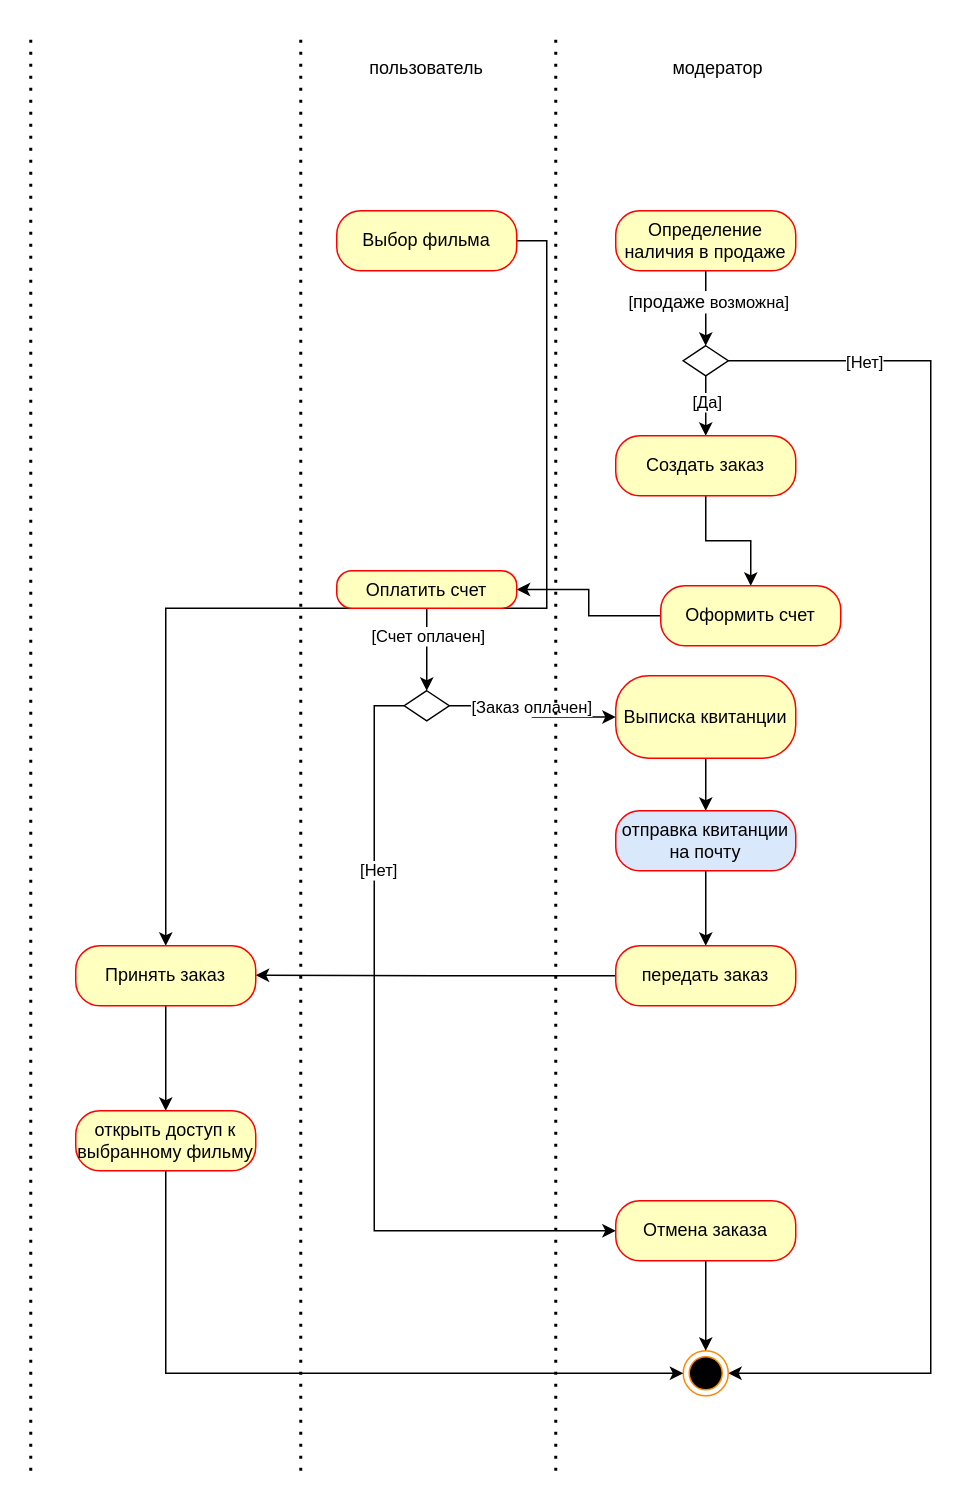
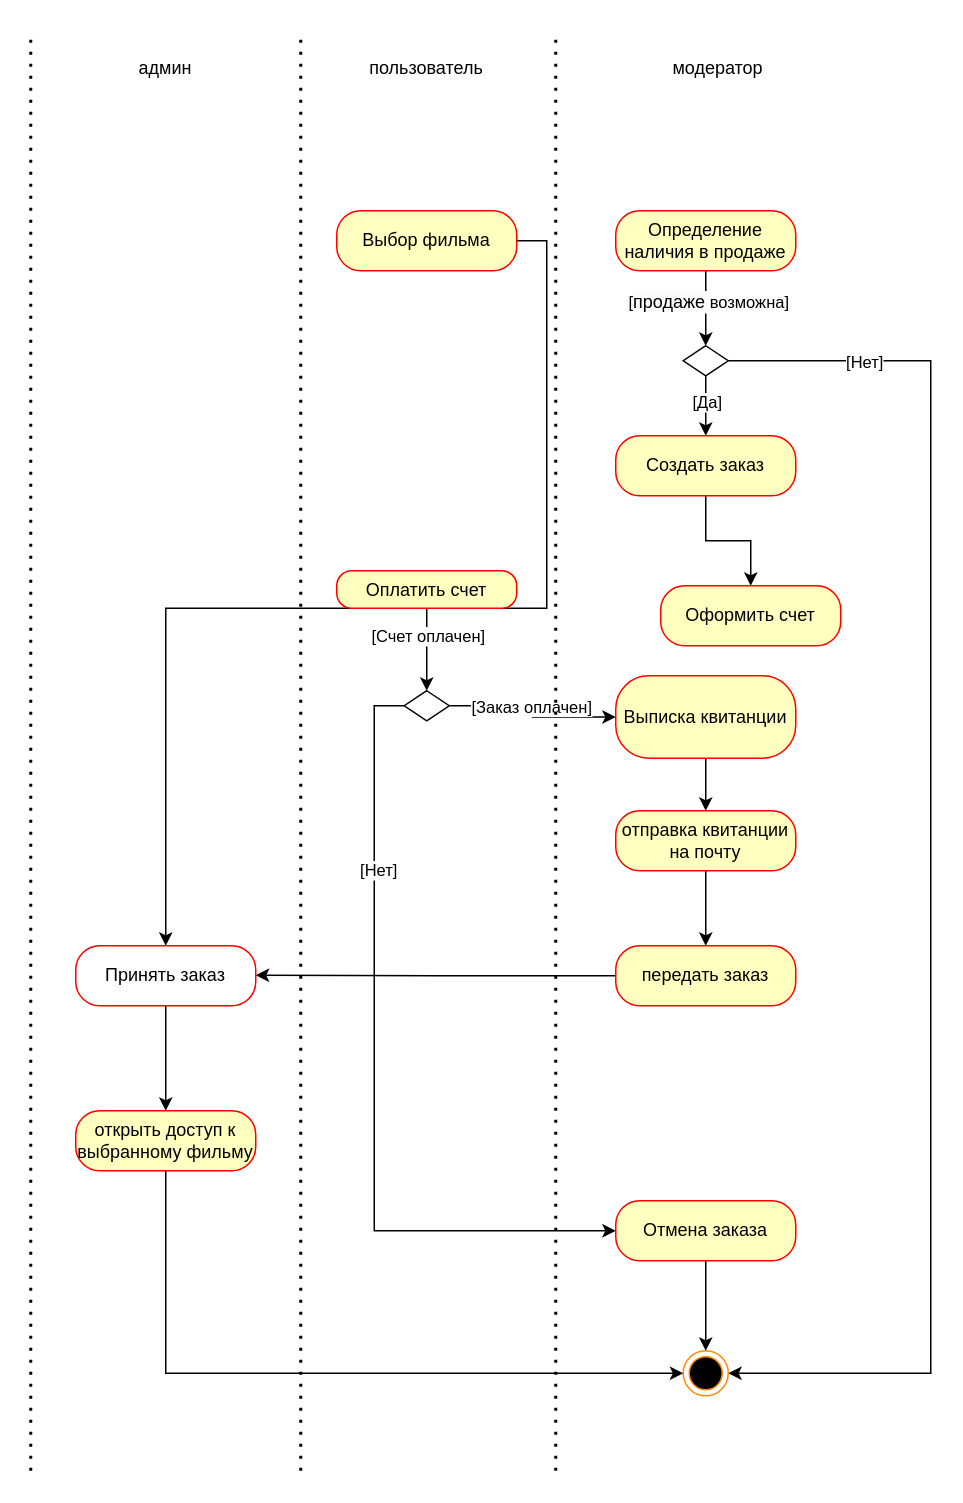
+ <mxCell id="4" value="админ" style="text;html=1;align=center;verticalAlign=middle;whiteSpace=wrap;rounded=0;" vertex="1" parent="1"><mxGeometry x="80" y="30" width="60" height="30" as="geometry" /></mxCell>
- <mxCell id="17" style="edgeStyle=orthogonalEdgeStyle;rounded=0;orthogonalLoop=1;jettySize=auto;html=1;exitX=0;exitY=0.5;exitDx=0;exitDy=0;entryX=1;entryY=0.5;entryDx=0;entryDy=0;" edge="1" parent="1" source="18" target="22"><mxGeometry relative="1" as="geometry" /></mxCell>
- <mxCell id="34" value="отправка квитанции&lt;div&gt;на почту&lt;/div&gt;" style="rounded=1;whiteSpace=wrap;html=1;arcSize=40;fontColor=#000000;fillColor=#dae8fc;strokeColor=#ff0000;" vertex="1" parent="1"><mxGeometry x="410" y="540" width="120" height="40" as="geometry" /></mxCell>
+ <mxCell id="34" value="отправка квитанции&lt;div&gt;на почту&lt;/div&gt;" style="rounded=1;whiteSpace=wrap;html=1;arcSize=40;fontColor=#000000;fillColor=#ffffc0;strokeColor=#ff0000;" vertex="1" parent="1"><mxGeometry x="410" y="540" width="120" height="40" as="geometry" /></mxCell>
- <mxCell id="38" value="Принять заказ" style="rounded=1;whiteSpace=wrap;html=1;arcSize=40;fontColor=#000000;fillColor=#ffffc0;strokeColor=#ff0000;" vertex="1" parent="1"><mxGeometry x="50" y="630" width="120" height="40" as="geometry" /></mxCell>
+ <mxCell id="38" value="Принять заказ" style="rounded=1;whiteSpace=wrap;html=1;arcSize=40;fontColor=#000000;fillColor=#ffffff;strokeColor=#ff0000;" vertex="1" parent="1"><mxGeometry x="50" y="630" width="120" height="40" as="geometry" /></mxCell>
